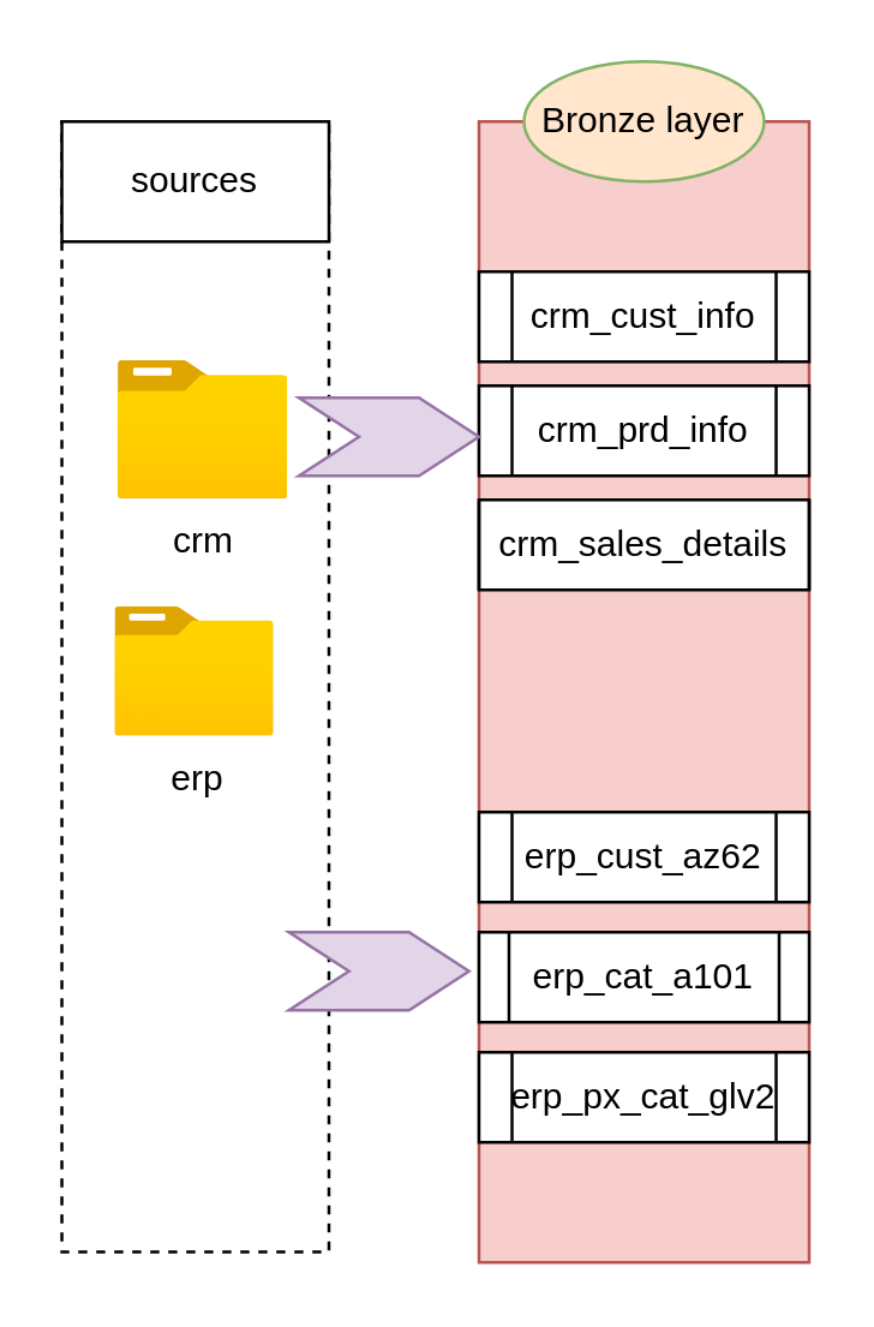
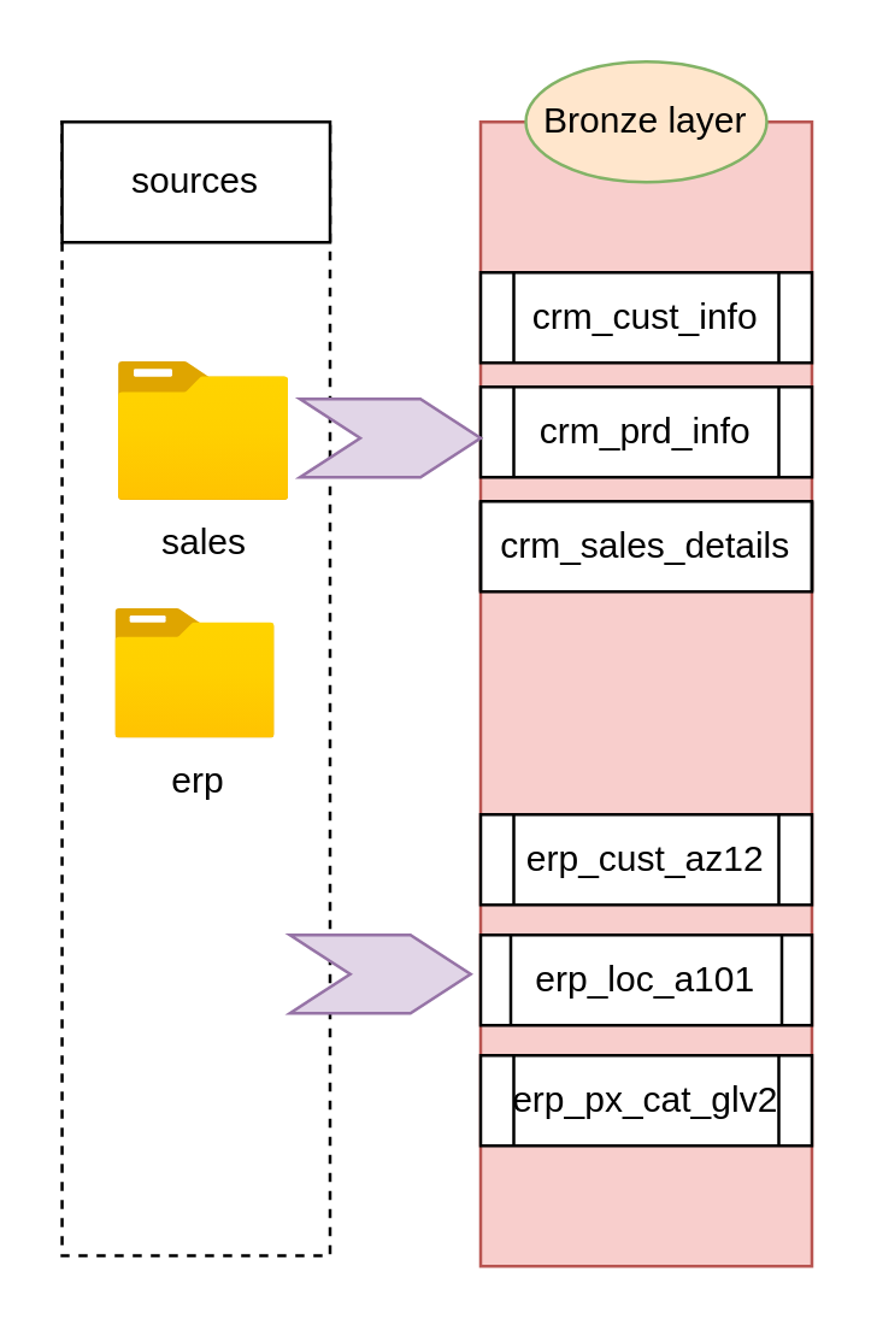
- <mxCell id="3" value="crm" style="image;aspect=fixed;html=1;points=[];align=center;fontSize=12;image=img/lib/azure2/general/Folder_Blank.svg;" parent="1" vertex="1"><mxGeometry x="39" y="120" width="56.68" height="46" as="geometry" /></mxCell>
+ <mxCell id="3" value="sales" style="image;aspect=fixed;html=1;points=[];align=center;fontSize=12;image=img/lib/azure2/general/Folder_Blank.svg;" parent="1" vertex="1"><mxGeometry x="39" y="120" width="56.68" height="46" as="geometry" /></mxCell>
- <mxCell id="12" value="erp_cust_az62" style="shape=process;whiteSpace=wrap;html=1;backgroundOutline=1;shadow=0;" parent="1" vertex="1"><mxGeometry x="159" y="270" width="110" height="30" as="geometry" /></mxCell>
+ <mxCell id="12" value="erp_cust_az12" style="shape=process;whiteSpace=wrap;html=1;backgroundOutline=1;shadow=0;" parent="1" vertex="1"><mxGeometry x="159" y="270" width="110" height="30" as="geometry" /></mxCell>
- <mxCell id="11" value="erp_cat_a101" style="shape=process;whiteSpace=wrap;html=1;backgroundOutline=1;shadow=0;size=0.091;" parent="1" vertex="1"><mxGeometry x="159" y="310" width="110" height="30" as="geometry" /></mxCell>
+ <mxCell id="11" value="erp_loc_a101" style="shape=process;whiteSpace=wrap;html=1;backgroundOutline=1;shadow=0;size=0.091;" parent="1" vertex="1"><mxGeometry x="159" y="310" width="110" height="30" as="geometry" /></mxCell>
